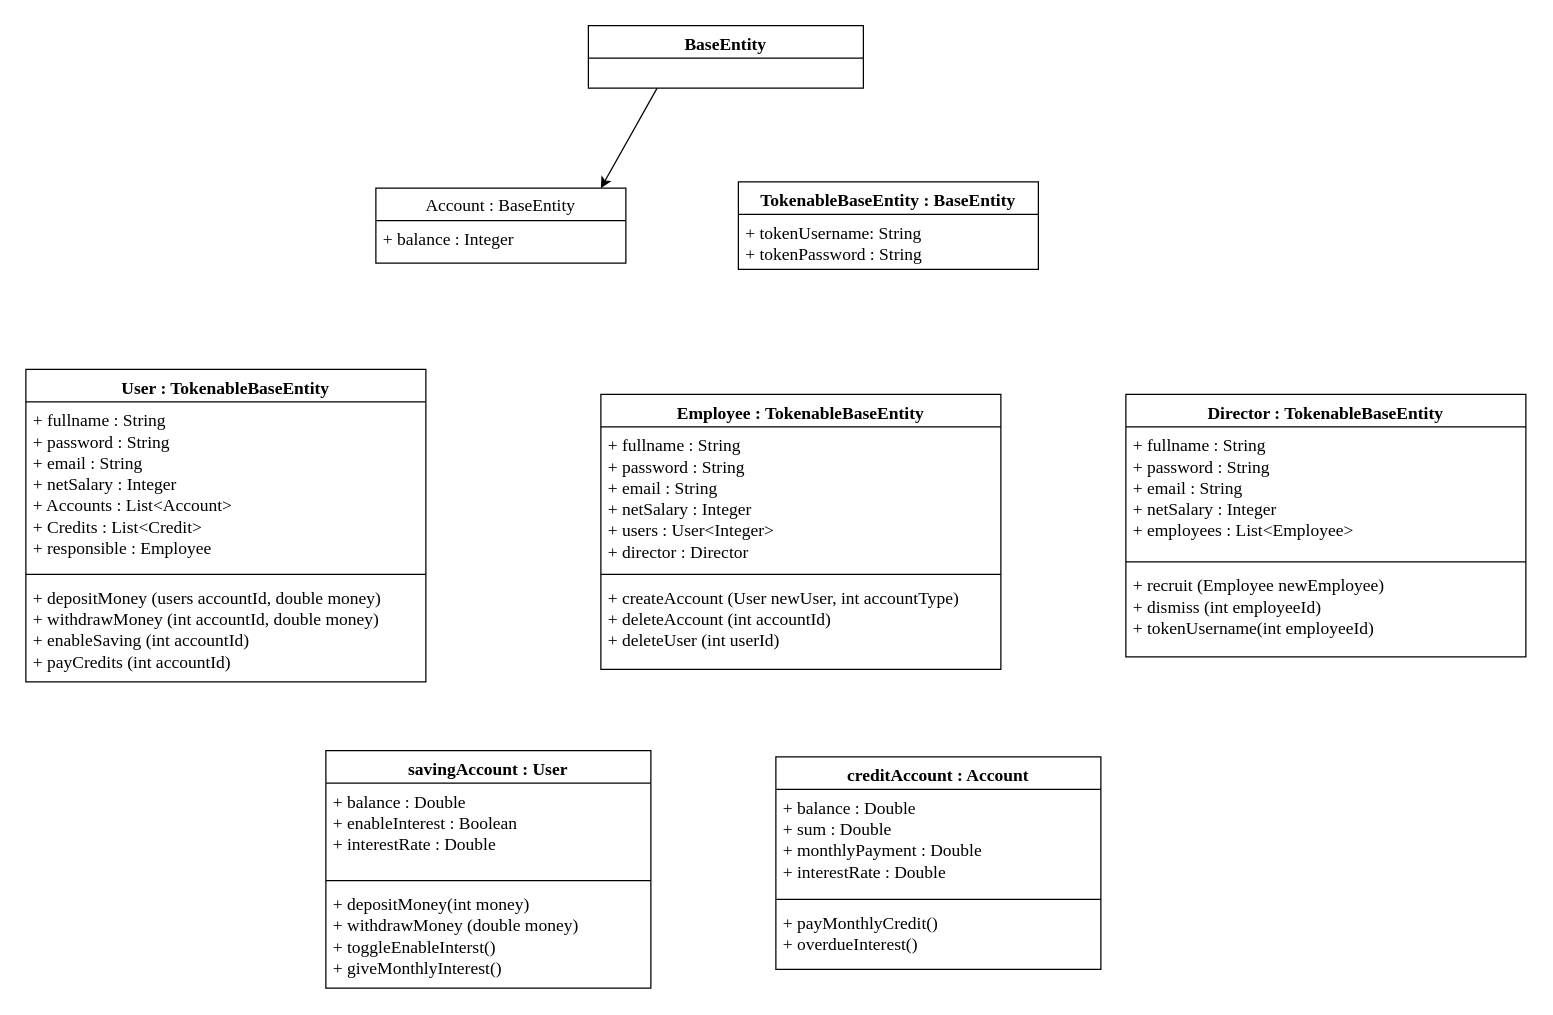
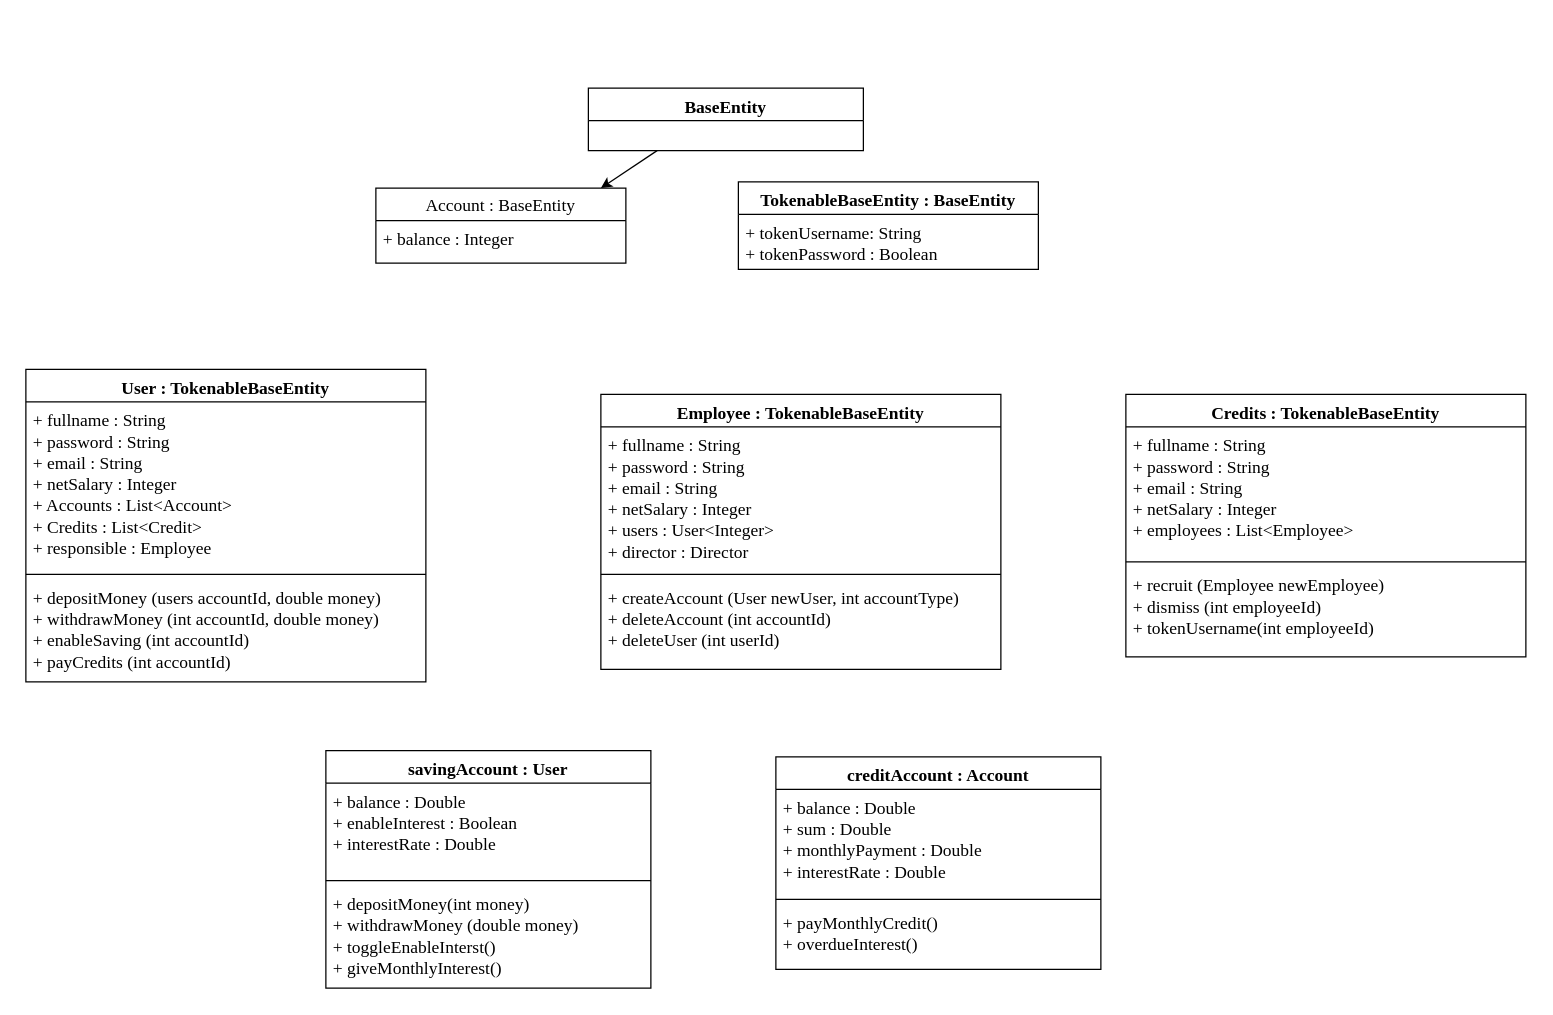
- <mxCell id="7" value="BaseEntity" style="swimlane;fontStyle=1;align=center;verticalAlign=top;childLayout=stackLayout;horizontal=1;startSize=26;horizontalStack=0;resizeParent=1;resizeParentMax=0;resizeLast=0;collapsible=1;marginBottom=0;fontFamily=Georgia;fontSize=14;" vertex="1" parent="1"><mxGeometry x="470" y="20" width="220" height="50" as="geometry" /></mxCell>
+ <mxCell id="7" value="BaseEntity" style="swimlane;fontStyle=1;align=center;verticalAlign=top;childLayout=stackLayout;horizontal=1;startSize=26;horizontalStack=0;resizeParent=1;resizeParentMax=0;resizeLast=0;collapsible=1;marginBottom=0;fontFamily=Georgia;fontSize=14;" vertex="1" parent="1"><mxGeometry x="470" y="70" width="220" height="50" as="geometry" /></mxCell>
- <mxCell id="9" value="+ tokenUsername: String&#10;+ tokenPassword : String" style="text;strokeColor=none;fillColor=none;align=left;verticalAlign=top;spacingLeft=4;spacingRight=4;overflow=hidden;rotatable=0;points=[[0,0.5],[1,0.5]];portConstraint=eastwest;fontFamily=Georgia;fontSize=14;" vertex="1" parent="8"><mxGeometry y="26" width="240" height="44" as="geometry" /></mxCell>
+ <mxCell id="9" value="+ tokenUsername: String&#10;+ tokenPassword : Boolean" style="text;strokeColor=none;fillColor=none;align=left;verticalAlign=top;spacingLeft=4;spacingRight=4;overflow=hidden;rotatable=0;points=[[0,0.5],[1,0.5]];portConstraint=eastwest;fontFamily=Georgia;fontSize=14;" vertex="1" parent="8"><mxGeometry y="26" width="240" height="44" as="geometry" /></mxCell>
- <mxCell id="24" value="Director : TokenableBaseEntity" style="swimlane;fontStyle=1;align=center;verticalAlign=top;childLayout=stackLayout;horizontal=1;startSize=26;horizontalStack=0;resizeParent=1;resizeParentMax=0;resizeLast=0;collapsible=1;marginBottom=0;fontFamily=Georgia;fontSize=14;" vertex="1" parent="1"><mxGeometry x="900" y="315" width="320" height="210" as="geometry" /></mxCell>
+ <mxCell id="24" value="Credits : TokenableBaseEntity" style="swimlane;fontStyle=1;align=center;verticalAlign=top;childLayout=stackLayout;horizontal=1;startSize=26;horizontalStack=0;resizeParent=1;resizeParentMax=0;resizeLast=0;collapsible=1;marginBottom=0;fontFamily=Georgia;fontSize=14;" vertex="1" parent="1"><mxGeometry x="900" y="315" width="320" height="210" as="geometry" /></mxCell>
